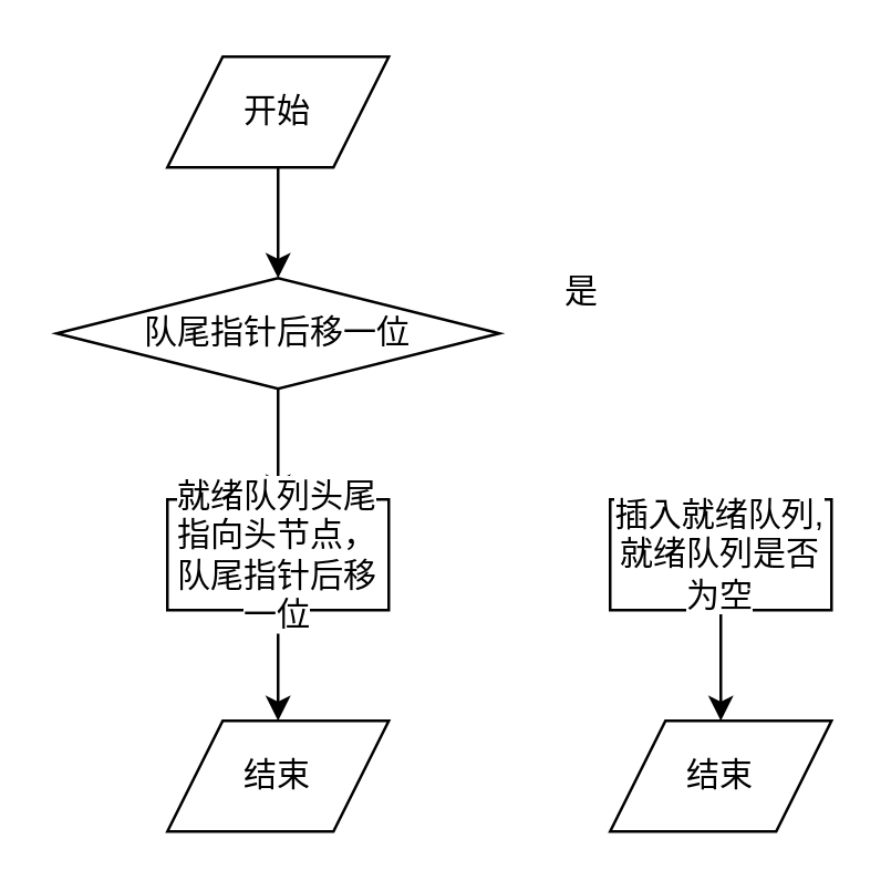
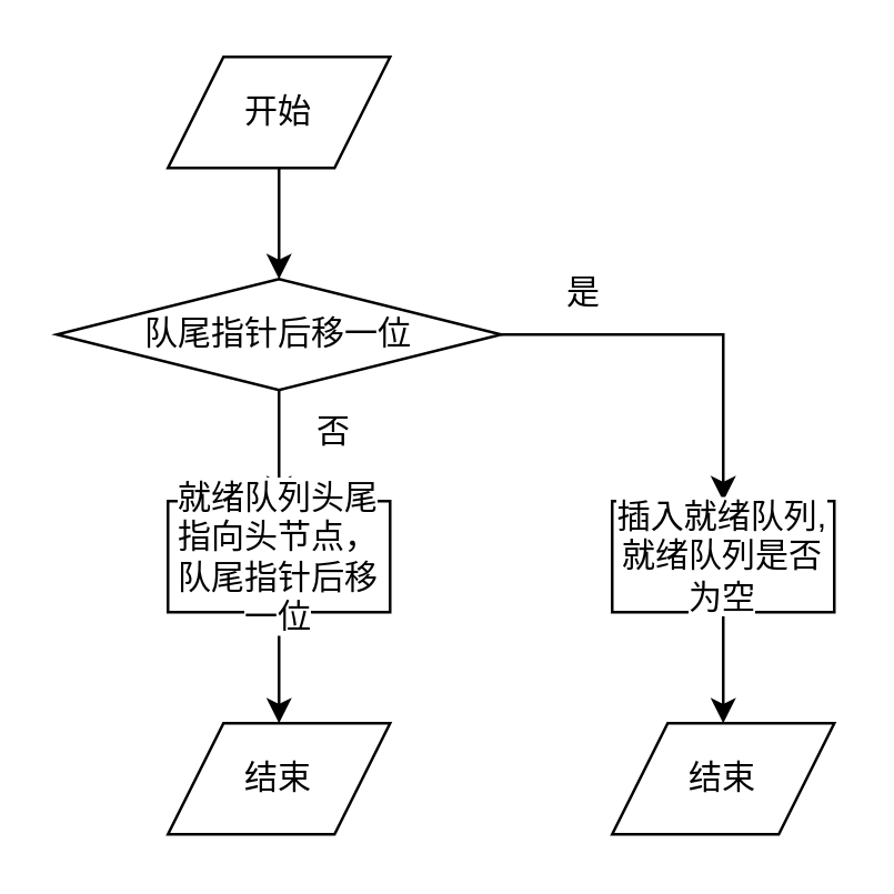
+ <mxCell id="3" style="edgeStyle=orthogonalEdgeStyle;rounded=0;orthogonalLoop=1;jettySize=auto;html=1;exitX=1;exitY=0.5;exitDx=0;exitDy=0;entryX=0.5;entryY=0;entryDx=0;entryDy=0;" edge="1" parent="1" source="7" target="9"><mxGeometry relative="1" as="geometry" /></mxCell>
+ <mxCell id="14" value="否" style="text;html=1;strokeColor=none;fillColor=none;align=center;verticalAlign=middle;whiteSpace=wrap;rounded=0;" vertex="1" parent="1"><mxGeometry x="90" y="140" width="60" height="30" as="geometry" /></mxCell>
